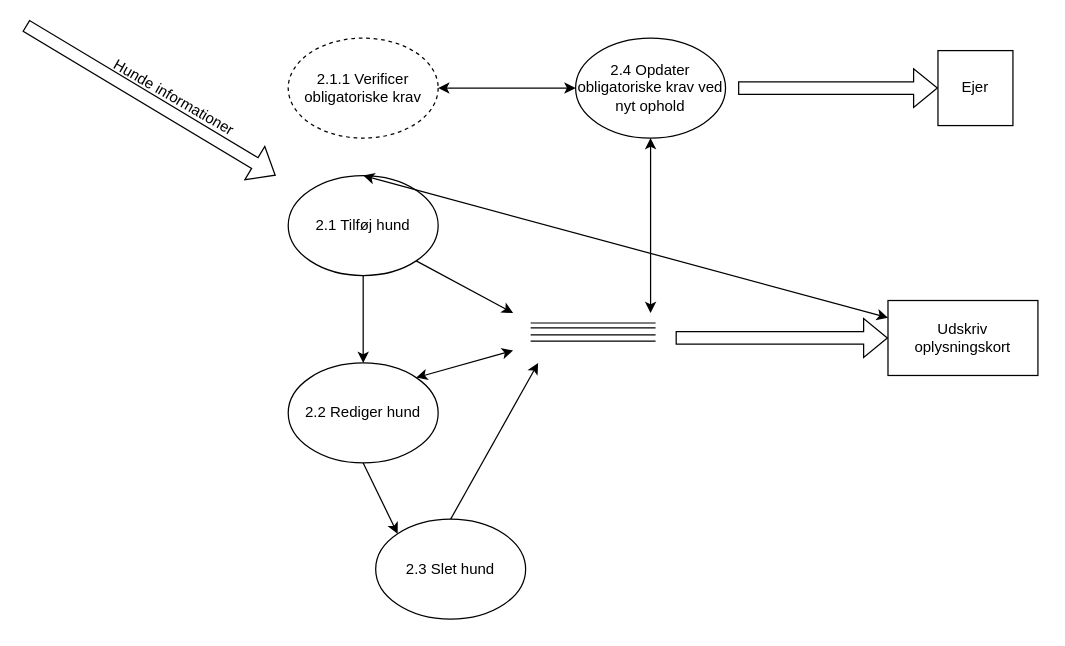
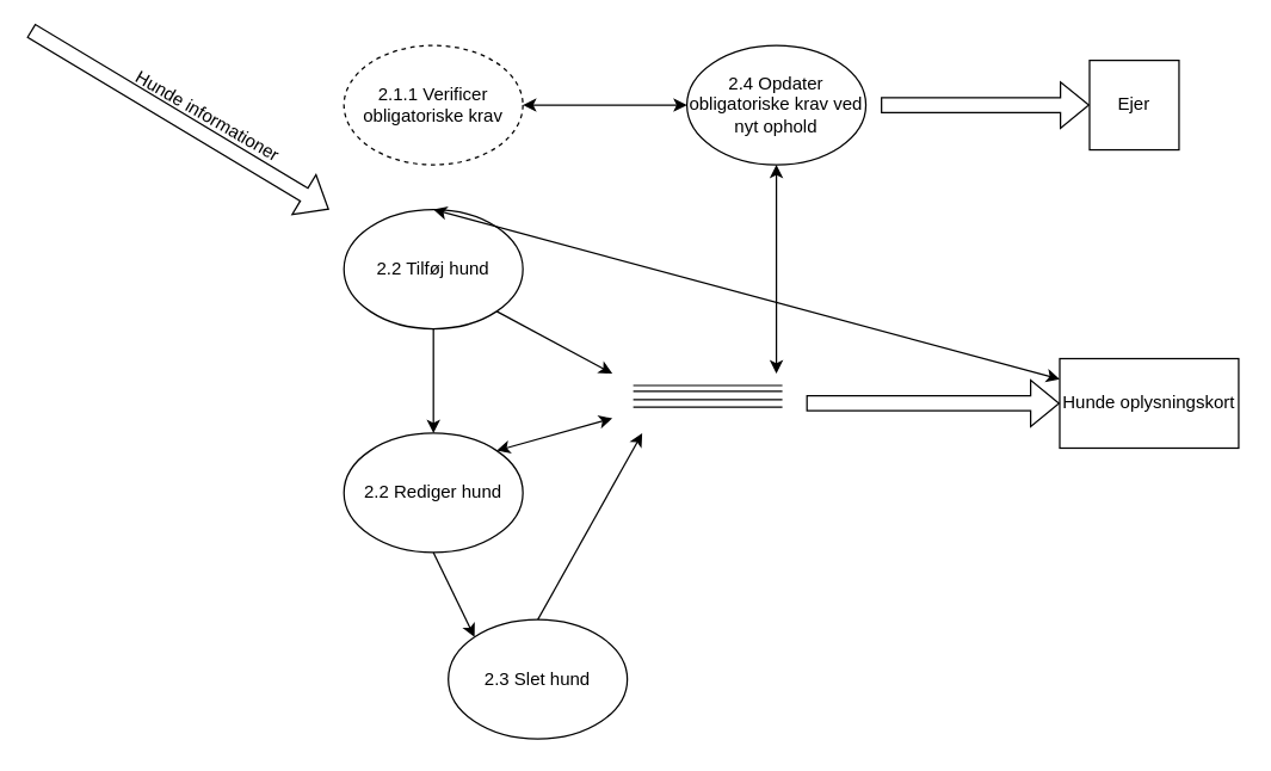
- <mxCell id="22" value="Ejer" style="rounded=0;whiteSpace=wrap;html=1;" vertex="1" parent="1"><mxGeometry x="750" y="40" width="60" height="60" as="geometry" /></mxCell>
+ <mxCell id="22" value="Ejer" style="rounded=0;whiteSpace=wrap;html=1;" vertex="1" parent="1"><mxGeometry x="730" y="40" width="60" height="60" as="geometry" /></mxCell>
- <mxCell id="4" value="2.1 Tilføj hund" style="ellipse;whiteSpace=wrap;html=1;" vertex="1" parent="1"><mxGeometry x="230" y="140" width="120" height="80" as="geometry" /></mxCell>
+ <mxCell id="4" value="2.2 Tilføj hund" style="ellipse;whiteSpace=wrap;html=1;" vertex="1" parent="1"><mxGeometry x="230" y="140" width="120" height="80" as="geometry" /></mxCell>
- <mxCell id="16" value="Udskriv oplysningskort" style="rounded=0;whiteSpace=wrap;html=1;" vertex="1" parent="1"><mxGeometry x="710" y="240" width="120" height="60" as="geometry" /></mxCell>
+ <mxCell id="16" value="Hunde oplysningskort" style="rounded=0;whiteSpace=wrap;html=1;" vertex="1" parent="1"><mxGeometry x="710" y="240" width="120" height="60" as="geometry" /></mxCell>
